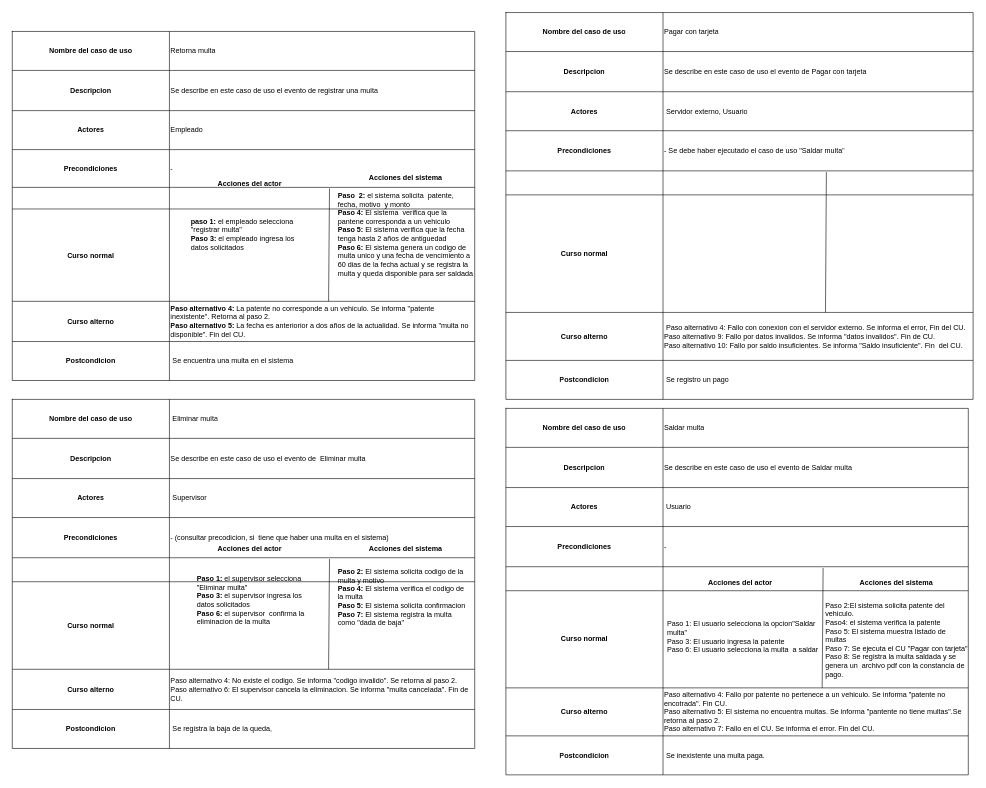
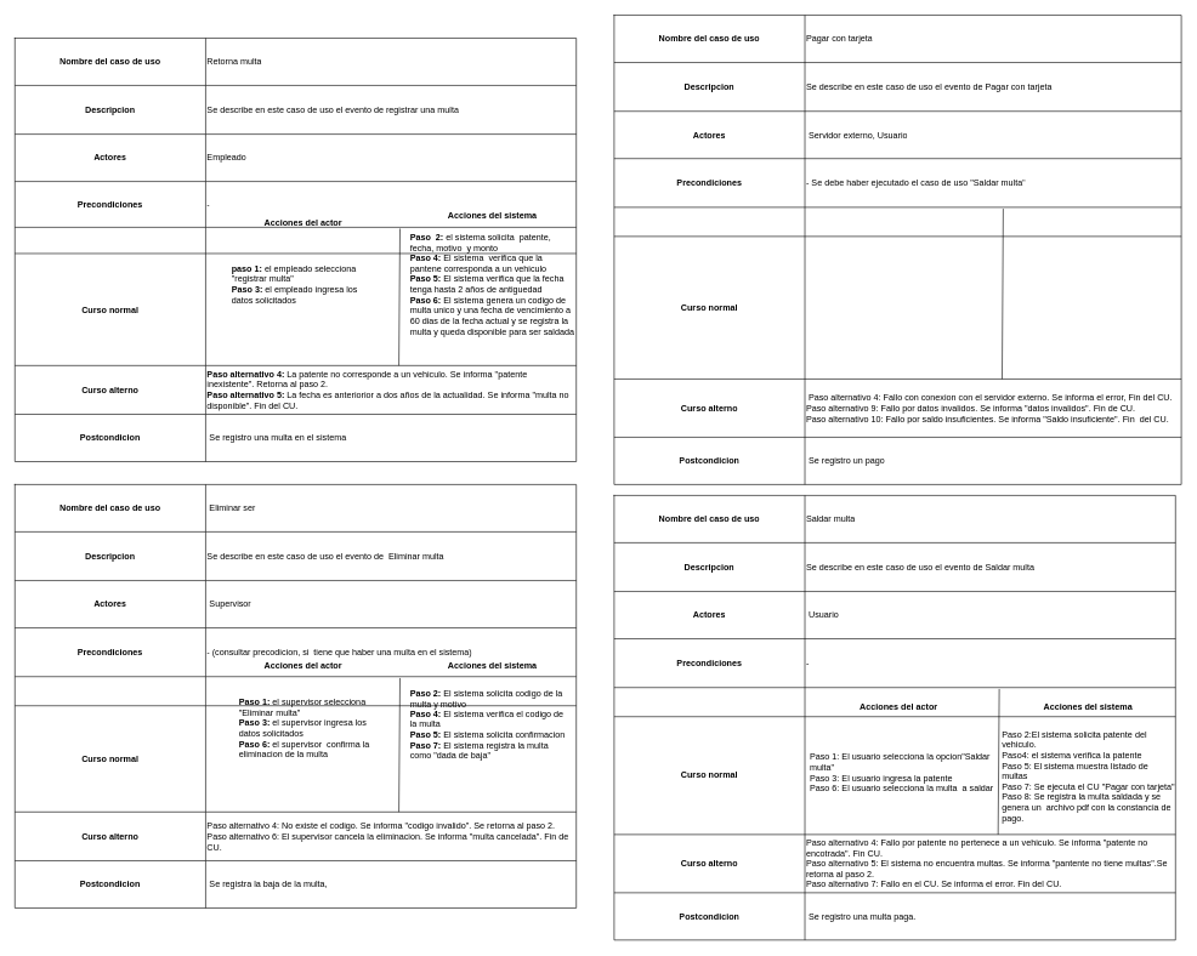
- <mxCell id="27" value="&amp;nbsp;Se encuentra una multa en el sistema&amp;nbsp;" style="shape=partialRectangle;html=1;whiteSpace=wrap;connectable=0;strokeColor=inherit;overflow=hidden;fillColor=none;top=0;left=0;bottom=0;right=0;pointerEvents=1;align=left;" parent="25" vertex="1"><mxGeometry x="262" width="509" height="65" as="geometry"><mxRectangle width="509" height="65" as="alternateBounds" /></mxGeometry></mxCell>
+ <mxCell id="27" value="&amp;nbsp;Se registro una multa en el sistema&amp;nbsp;" style="shape=partialRectangle;html=1;whiteSpace=wrap;connectable=0;strokeColor=inherit;overflow=hidden;fillColor=none;top=0;left=0;bottom=0;right=0;pointerEvents=1;align=left;" parent="25" vertex="1"><mxGeometry x="262" width="509" height="65" as="geometry"><mxRectangle width="509" height="65" as="alternateBounds" /></mxGeometry></mxCell>
- <mxCell id="35" value="&amp;nbsp;Eliminar multa" style="shape=partialRectangle;html=1;whiteSpace=wrap;connectable=0;strokeColor=inherit;overflow=hidden;fillColor=none;top=0;left=0;bottom=0;right=0;pointerEvents=1;align=left;" parent="33" vertex="1"><mxGeometry x="262" width="509" height="65" as="geometry"><mxRectangle width="509" height="65" as="alternateBounds" /></mxGeometry></mxCell>
+ <mxCell id="35" value="&amp;nbsp;Eliminar ser" style="shape=partialRectangle;html=1;whiteSpace=wrap;connectable=0;strokeColor=inherit;overflow=hidden;fillColor=none;top=0;left=0;bottom=0;right=0;pointerEvents=1;align=left;" parent="33" vertex="1"><mxGeometry x="262" width="509" height="65" as="geometry"><mxRectangle width="509" height="65" as="alternateBounds" /></mxGeometry></mxCell>
- <mxCell id="57" value="&amp;nbsp;Se registra la baja de la queda," style="shape=partialRectangle;html=1;whiteSpace=wrap;connectable=0;strokeColor=inherit;overflow=hidden;fillColor=none;top=0;left=0;bottom=0;right=0;pointerEvents=1;align=left;" parent="55" vertex="1"><mxGeometry x="262" width="509" height="65" as="geometry"><mxRectangle width="509" height="65" as="alternateBounds" /></mxGeometry></mxCell>
+ <mxCell id="57" value="&amp;nbsp;Se registra la baja de la multa," style="shape=partialRectangle;html=1;whiteSpace=wrap;connectable=0;strokeColor=inherit;overflow=hidden;fillColor=none;top=0;left=0;bottom=0;right=0;pointerEvents=1;align=left;" parent="55" vertex="1"><mxGeometry x="262" width="509" height="65" as="geometry"><mxRectangle width="509" height="65" as="alternateBounds" /></mxGeometry></mxCell>
- <mxCell id="87" value="&amp;nbsp;Se inexistente una multa paga." style="shape=partialRectangle;html=1;whiteSpace=wrap;connectable=0;strokeColor=inherit;overflow=hidden;fillColor=none;top=0;left=0;bottom=0;right=0;pointerEvents=1;align=left;" parent="85" vertex="1"><mxGeometry x="262" width="509" height="65" as="geometry"><mxRectangle width="509" height="65" as="alternateBounds" /></mxGeometry></mxCell>
+ <mxCell id="87" value="&amp;nbsp;Se registro una multa paga." style="shape=partialRectangle;html=1;whiteSpace=wrap;connectable=0;strokeColor=inherit;overflow=hidden;fillColor=none;top=0;left=0;bottom=0;right=0;pointerEvents=1;align=left;" parent="85" vertex="1"><mxGeometry x="262" width="509" height="65" as="geometry"><mxRectangle width="509" height="65" as="alternateBounds" /></mxGeometry></mxCell>
